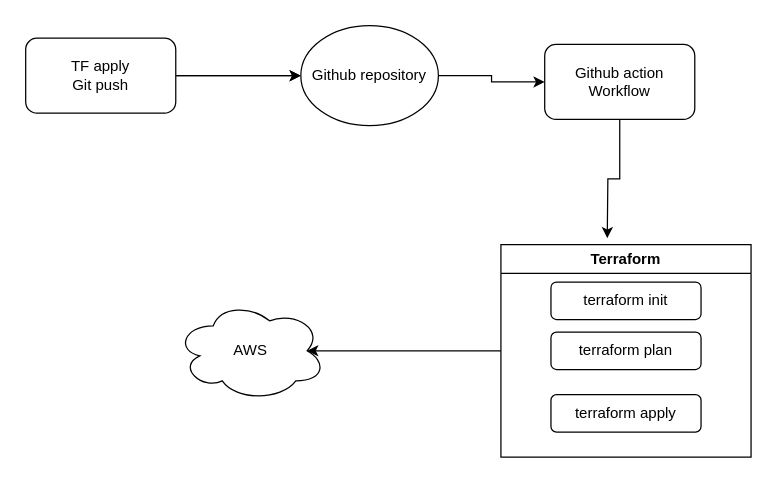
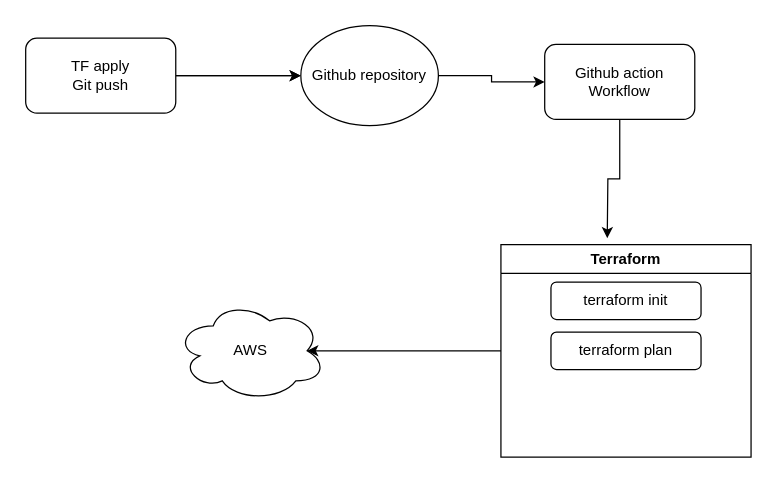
- <mxCell id="12" value="terraform apply" style="rounded=1;whiteSpace=wrap;html=1;" vertex="1" parent="9"><mxGeometry x="40" y="120" width="120" height="30" as="geometry" /></mxCell>
